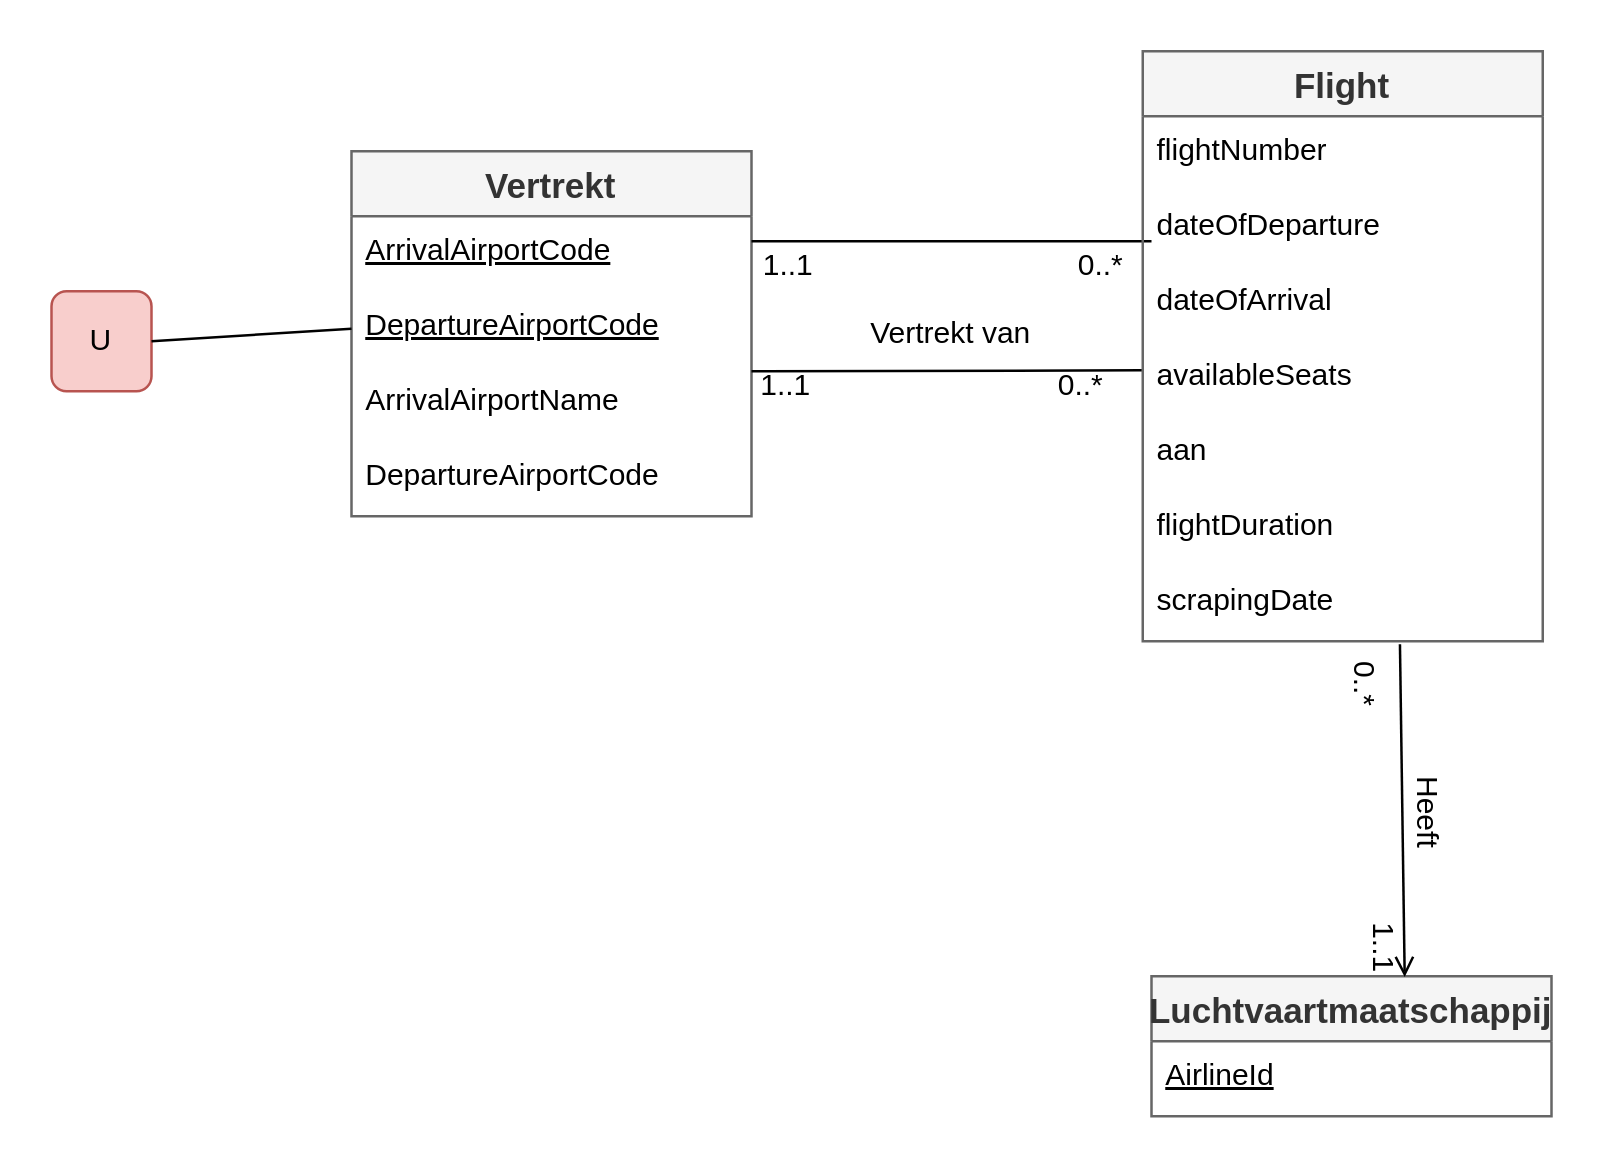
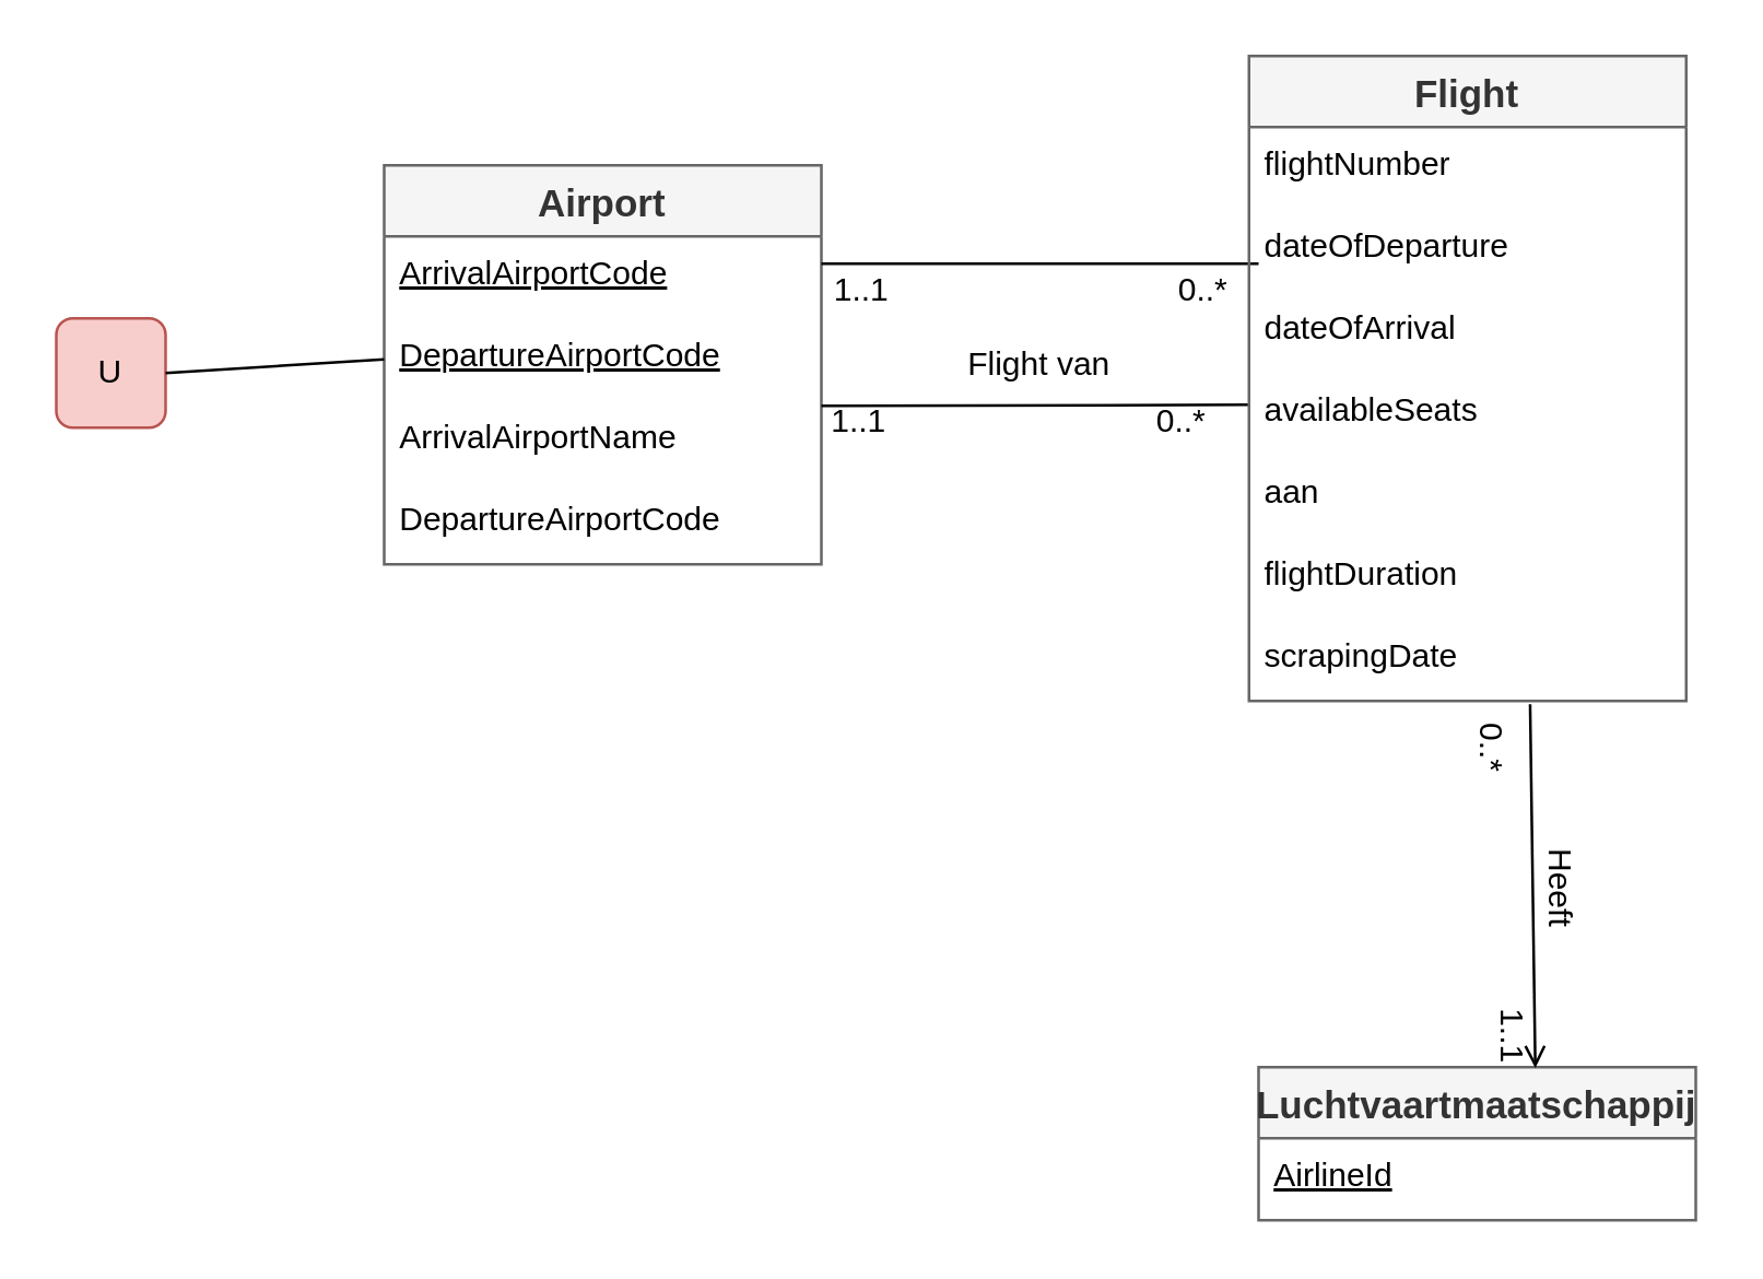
- <mxCell id="2" value="Vertrekt" style="swimlane;fontStyle=1;childLayout=stackLayout;horizontal=1;startSize=26;horizontalStack=0;resizeParent=1;resizeParentMax=0;resizeLast=0;collapsible=1;marginBottom=0;align=center;fontSize=14;strokeColor=#666666;fillColor=#f5f5f5;fontColor=#333333;" vertex="1" parent="1"><mxGeometry x="140" y="60" width="160" height="146" as="geometry" /></mxCell>
+ <mxCell id="2" value="Airport" style="swimlane;fontStyle=1;childLayout=stackLayout;horizontal=1;startSize=26;horizontalStack=0;resizeParent=1;resizeParentMax=0;resizeLast=0;collapsible=1;marginBottom=0;align=center;fontSize=14;strokeColor=#666666;fillColor=#f5f5f5;fontColor=#333333;" vertex="1" parent="1"><mxGeometry x="140" y="60" width="160" height="146" as="geometry" /></mxCell>
- <mxCell id="31" value="Vertrekt van" style="text;html=1;strokeColor=none;fillColor=none;align=center;verticalAlign=middle;whiteSpace=wrap;rounded=0;" vertex="1" parent="1"><mxGeometry x="340" y="123" width="80" height="20" as="geometry" /></mxCell>
+ <mxCell id="31" value="Flight van" style="text;html=1;strokeColor=none;fillColor=none;align=center;verticalAlign=middle;whiteSpace=wrap;rounded=0;" vertex="1" parent="1"><mxGeometry x="340" y="123" width="80" height="20" as="geometry" /></mxCell>
